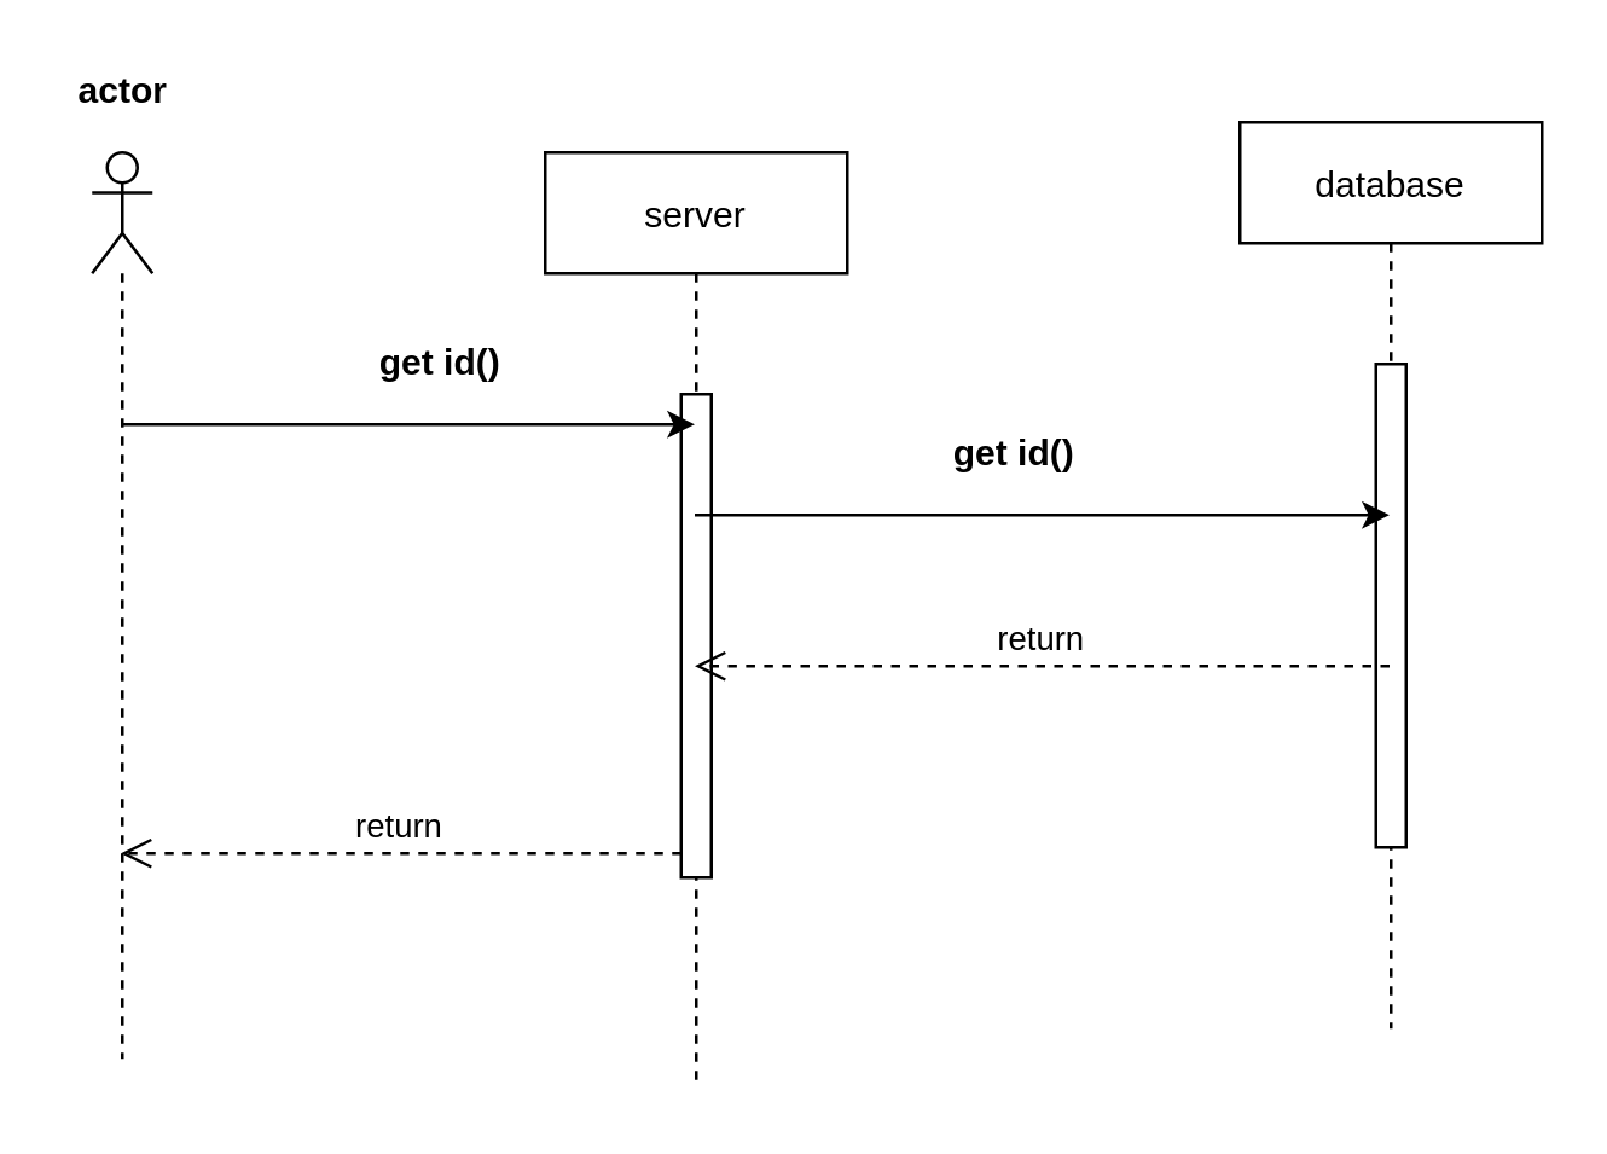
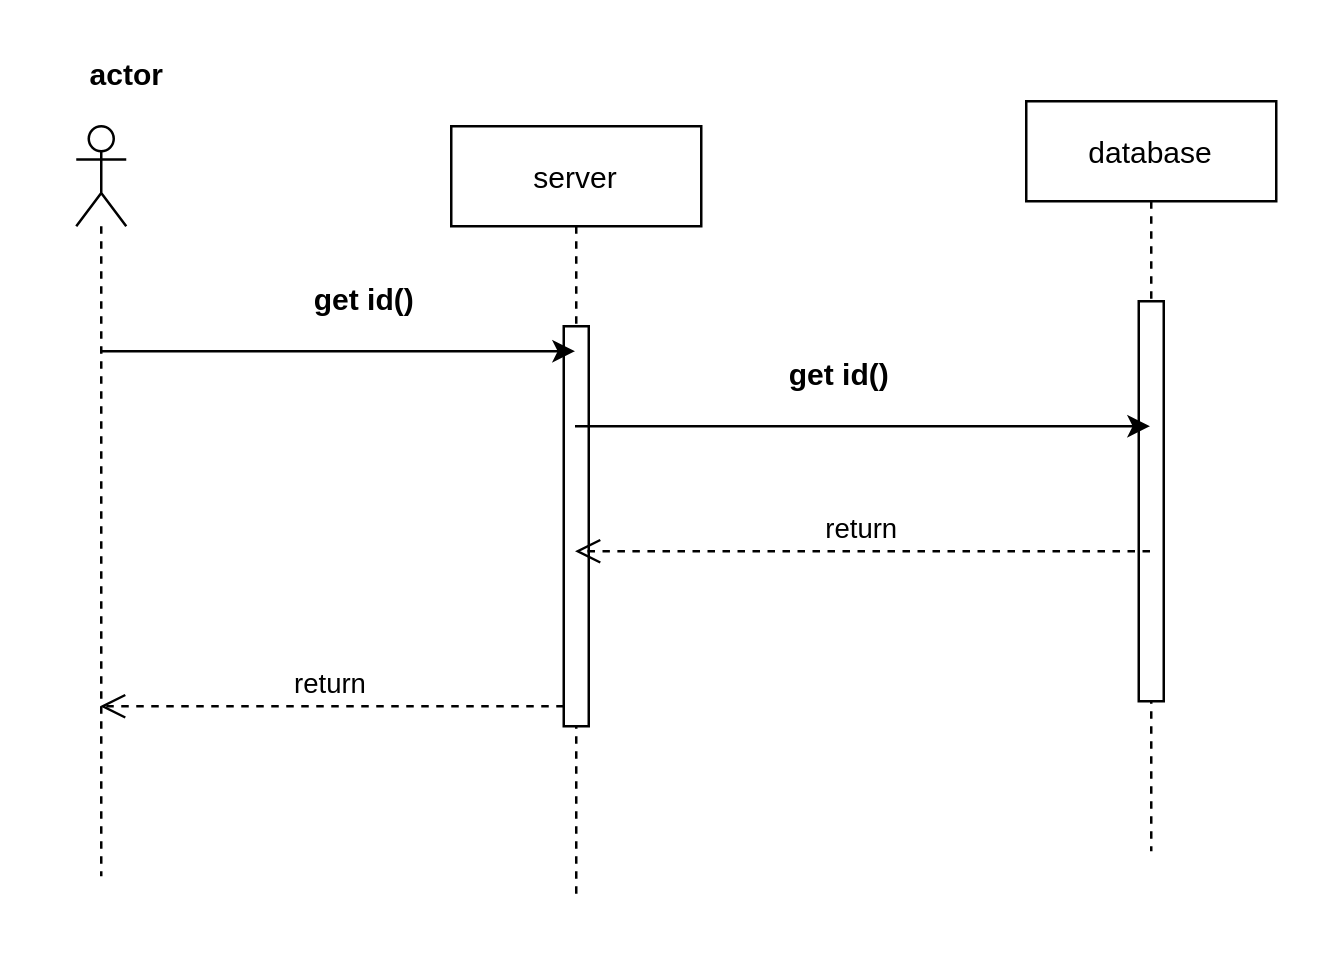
- <mxCell id="12" value="&lt;b&gt;actor&lt;/b&gt;" style="text;html=1;align=center;verticalAlign=middle;resizable=0;points=[];autosize=1;" vertex="1" parent="1"><mxGeometry x="20" y="20" width="40" height="20" as="geometry" /></mxCell>
+ <mxCell id="12" value="&lt;b&gt;actor&lt;/b&gt;" style="text;html=1;align=center;verticalAlign=middle;resizable=0;points=[];autosize=1;" vertex="1" parent="1"><mxGeometry x="30" y="20" width="40" height="20" as="geometry" /></mxCell>
